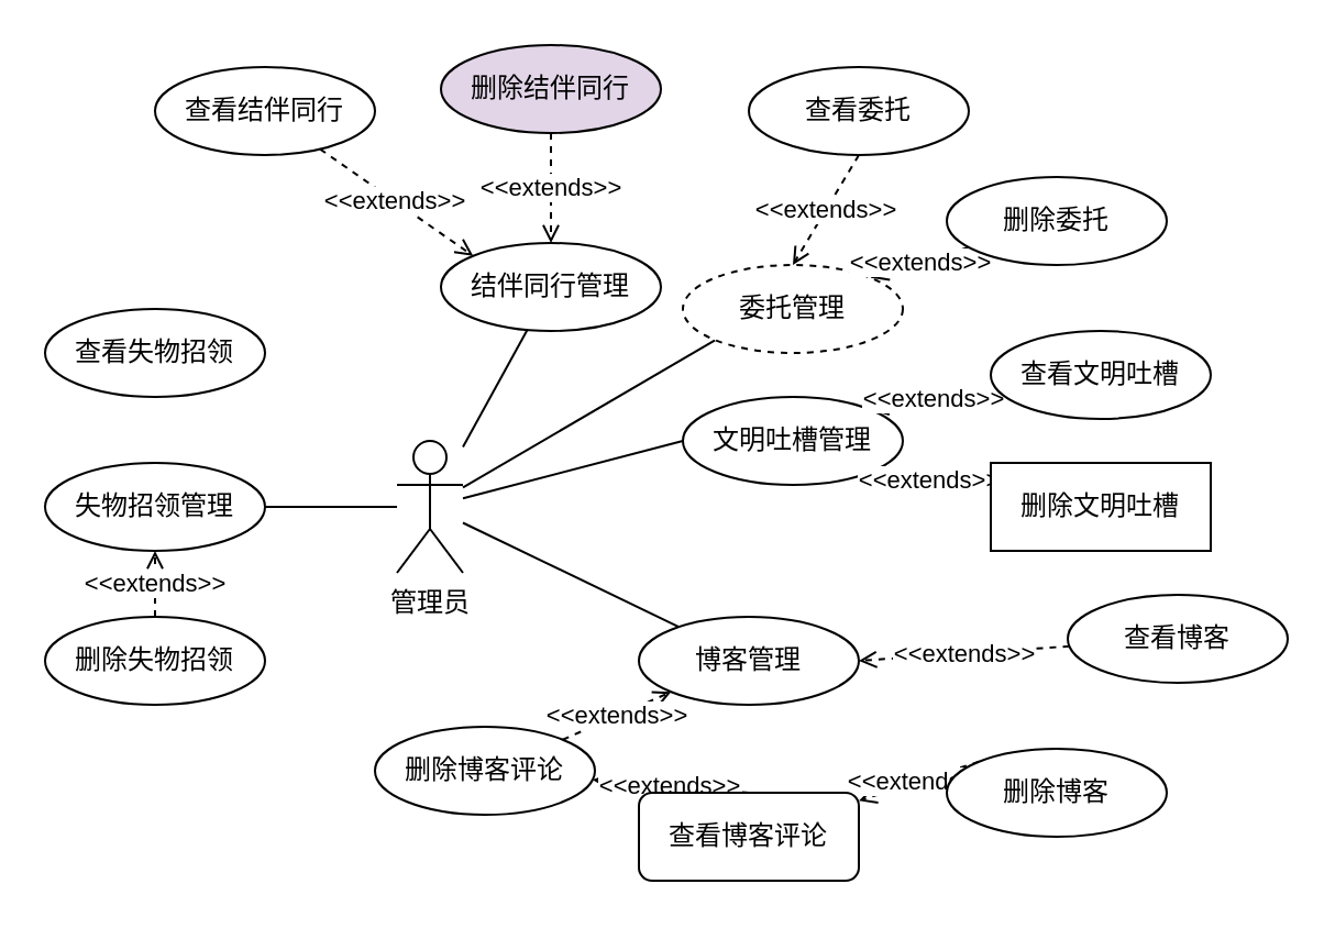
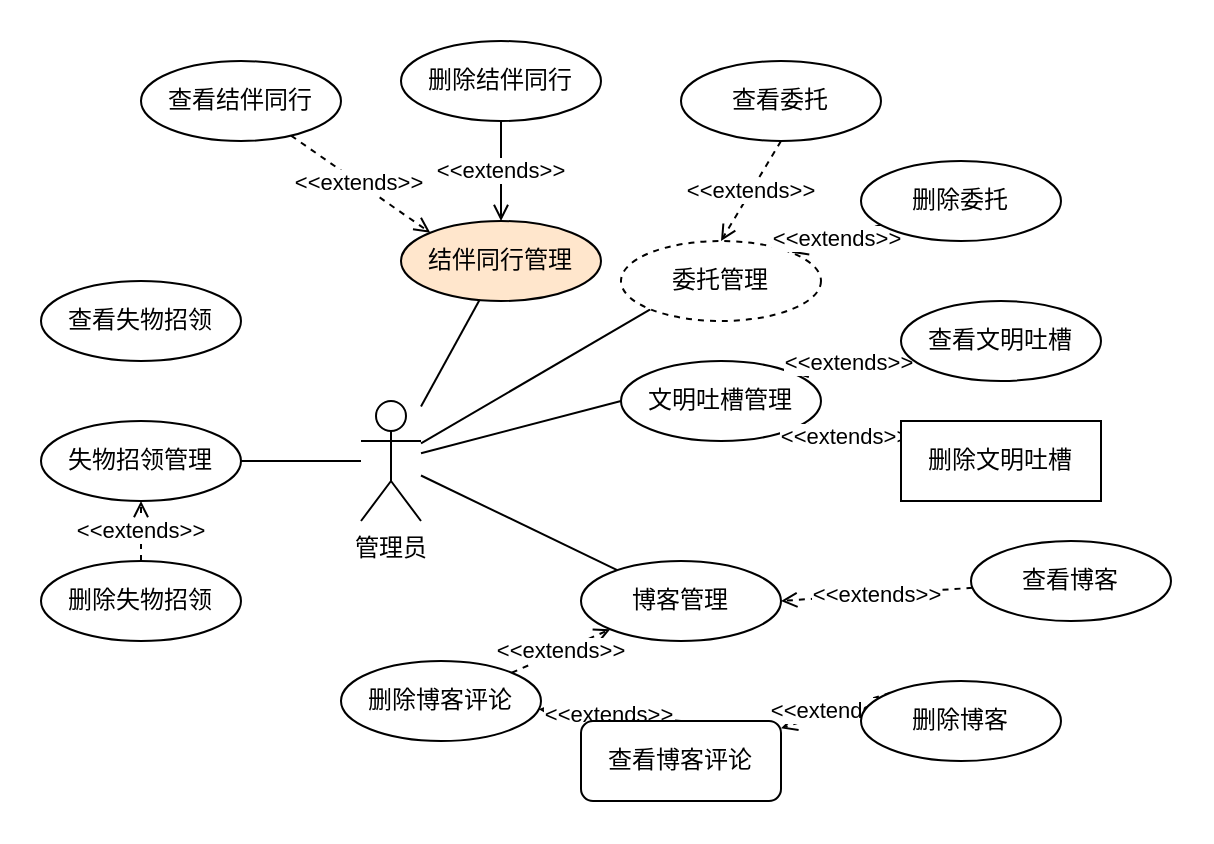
- <mxCell id="16" value="删除结伴同行" style="ellipse;whiteSpace=wrap;html=1;fillColor=#e1d5e7;" vertex="1" parent="1"><mxGeometry x="200" y="20" width="100" height="40" as="geometry" /></mxCell>
+ <mxCell id="16" value="删除结伴同行" style="ellipse;whiteSpace=wrap;html=1;" vertex="1" parent="1"><mxGeometry x="200" y="20" width="100" height="40" as="geometry" /></mxCell>
- <mxCell id="15" value="&amp;lt;&amp;lt;extends&amp;gt;&amp;gt;" style="edgeStyle=none;rounded=0;orthogonalLoop=1;jettySize=auto;html=1;dashed=1;endArrow=open;endFill=0;" edge="1" parent="1" source="16" target="9"><mxGeometry relative="1" as="geometry" /></mxCell>
+ <mxCell id="15" value="&amp;lt;&amp;lt;extends&amp;gt;&amp;gt;" style="edgeStyle=none;rounded=0;orthogonalLoop=1;jettySize=auto;html=1;dashed=0;endArrow=open;endFill=0;" edge="1" parent="1" source="16" target="9"><mxGeometry relative="1" as="geometry" /></mxCell>
- <mxCell id="9" value="结伴同行管理" style="ellipse;whiteSpace=wrap;html=1;" parent="1" vertex="1"><mxGeometry x="200" y="110" width="100" height="40" as="geometry" /></mxCell>
+ <mxCell id="9" value="结伴同行管理" style="ellipse;whiteSpace=wrap;html=1;fillColor=#ffe6cc;" parent="1" vertex="1"><mxGeometry x="200" y="110" width="100" height="40" as="geometry" /></mxCell>
